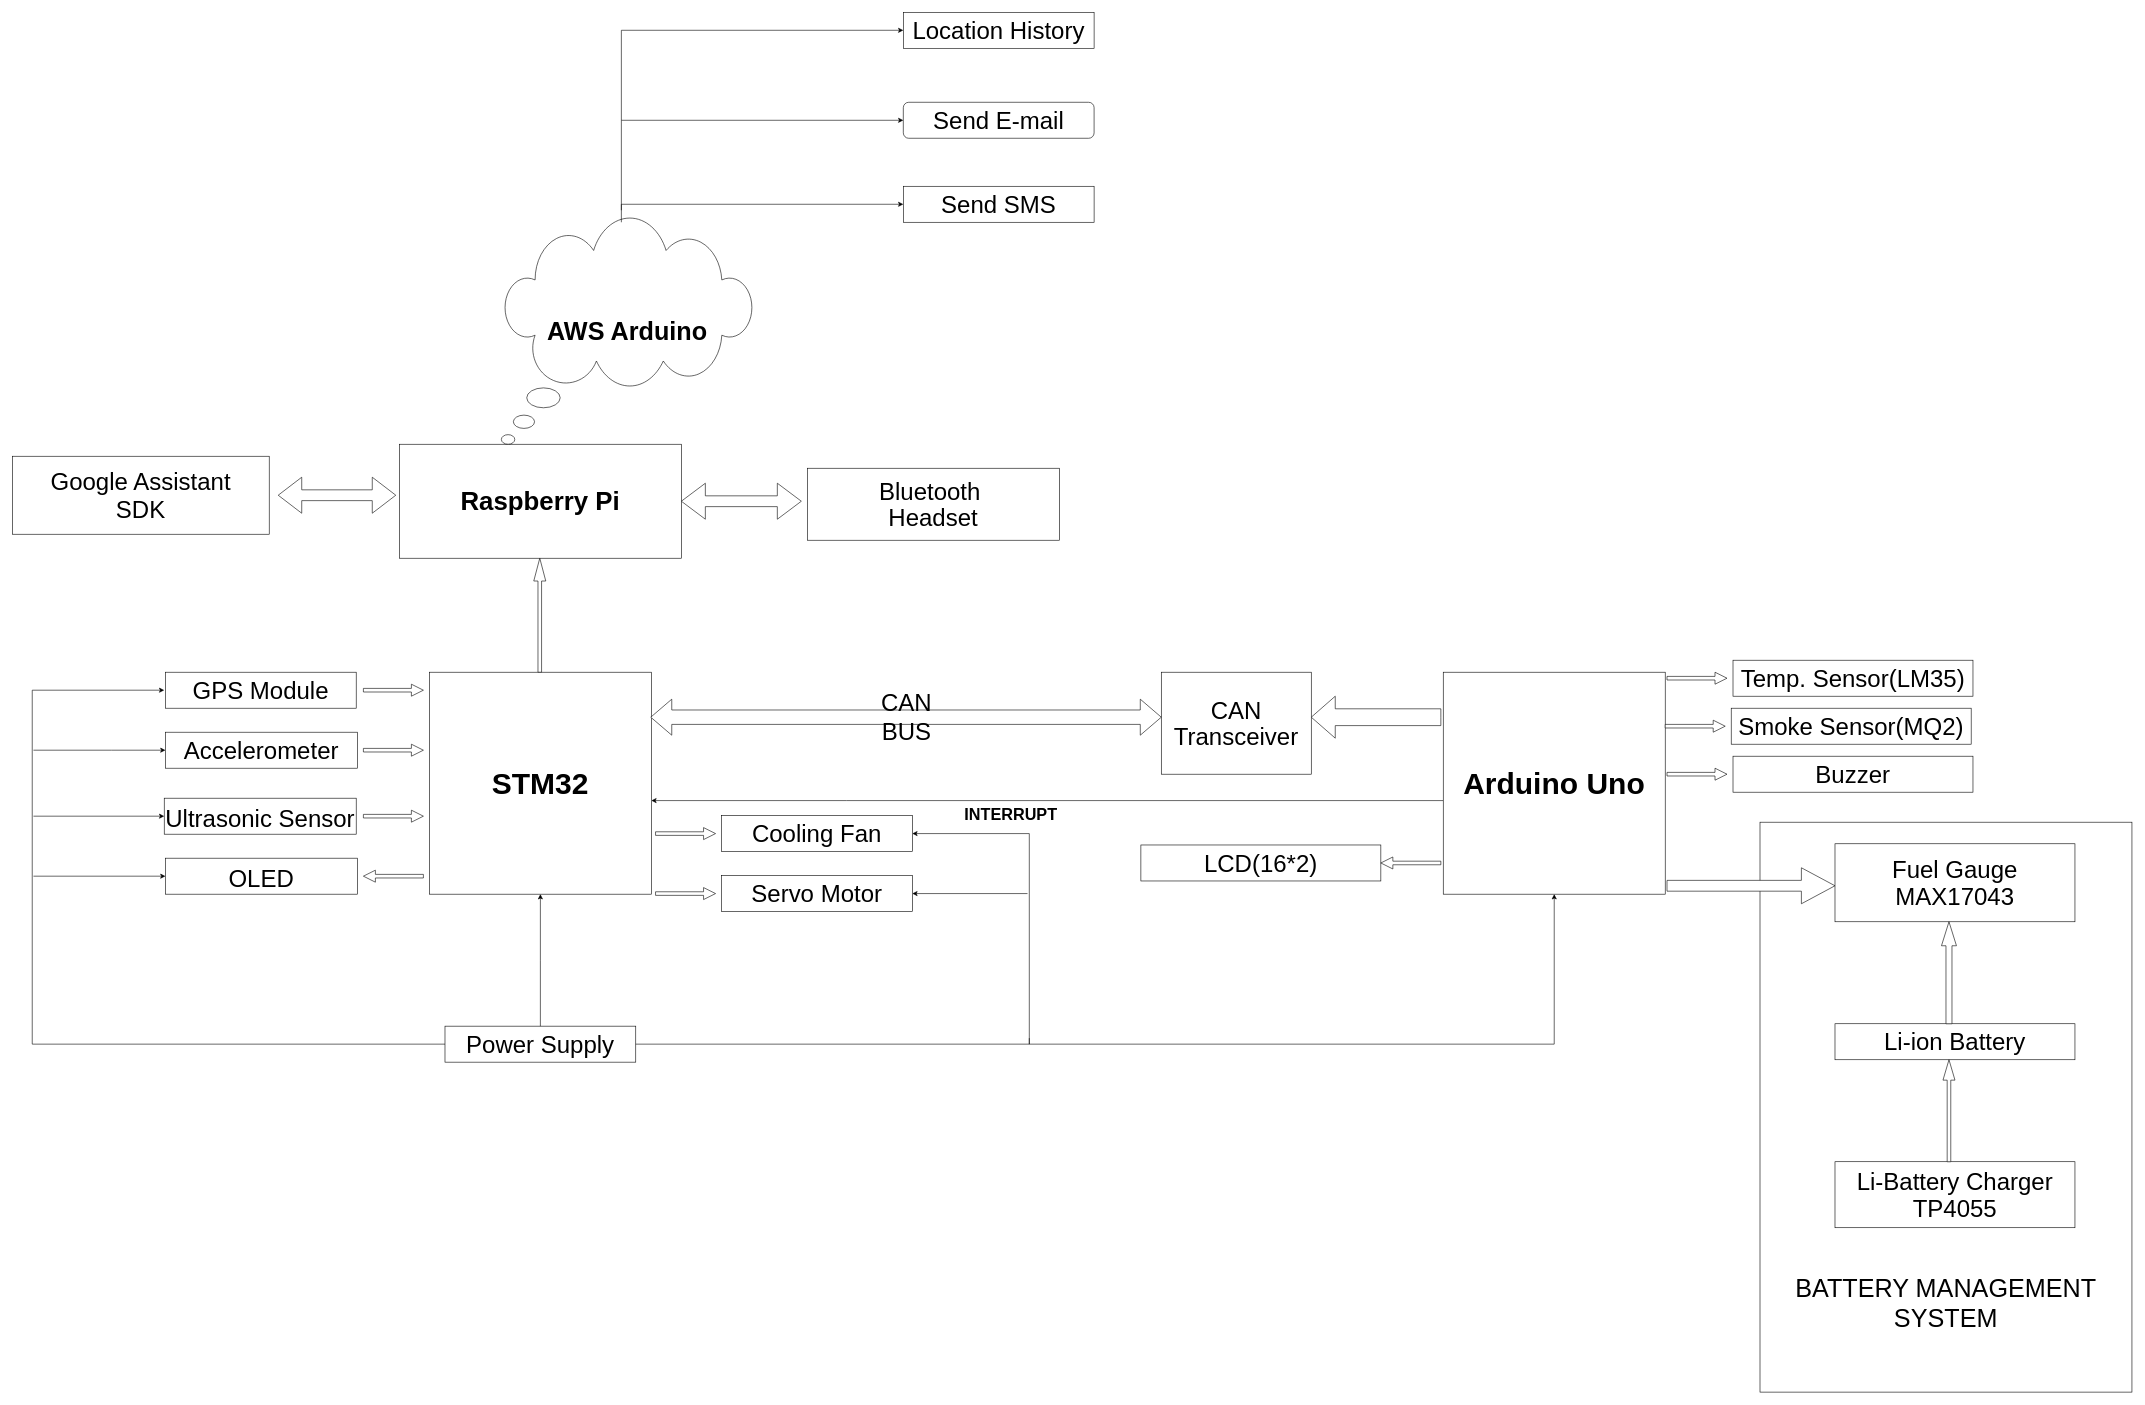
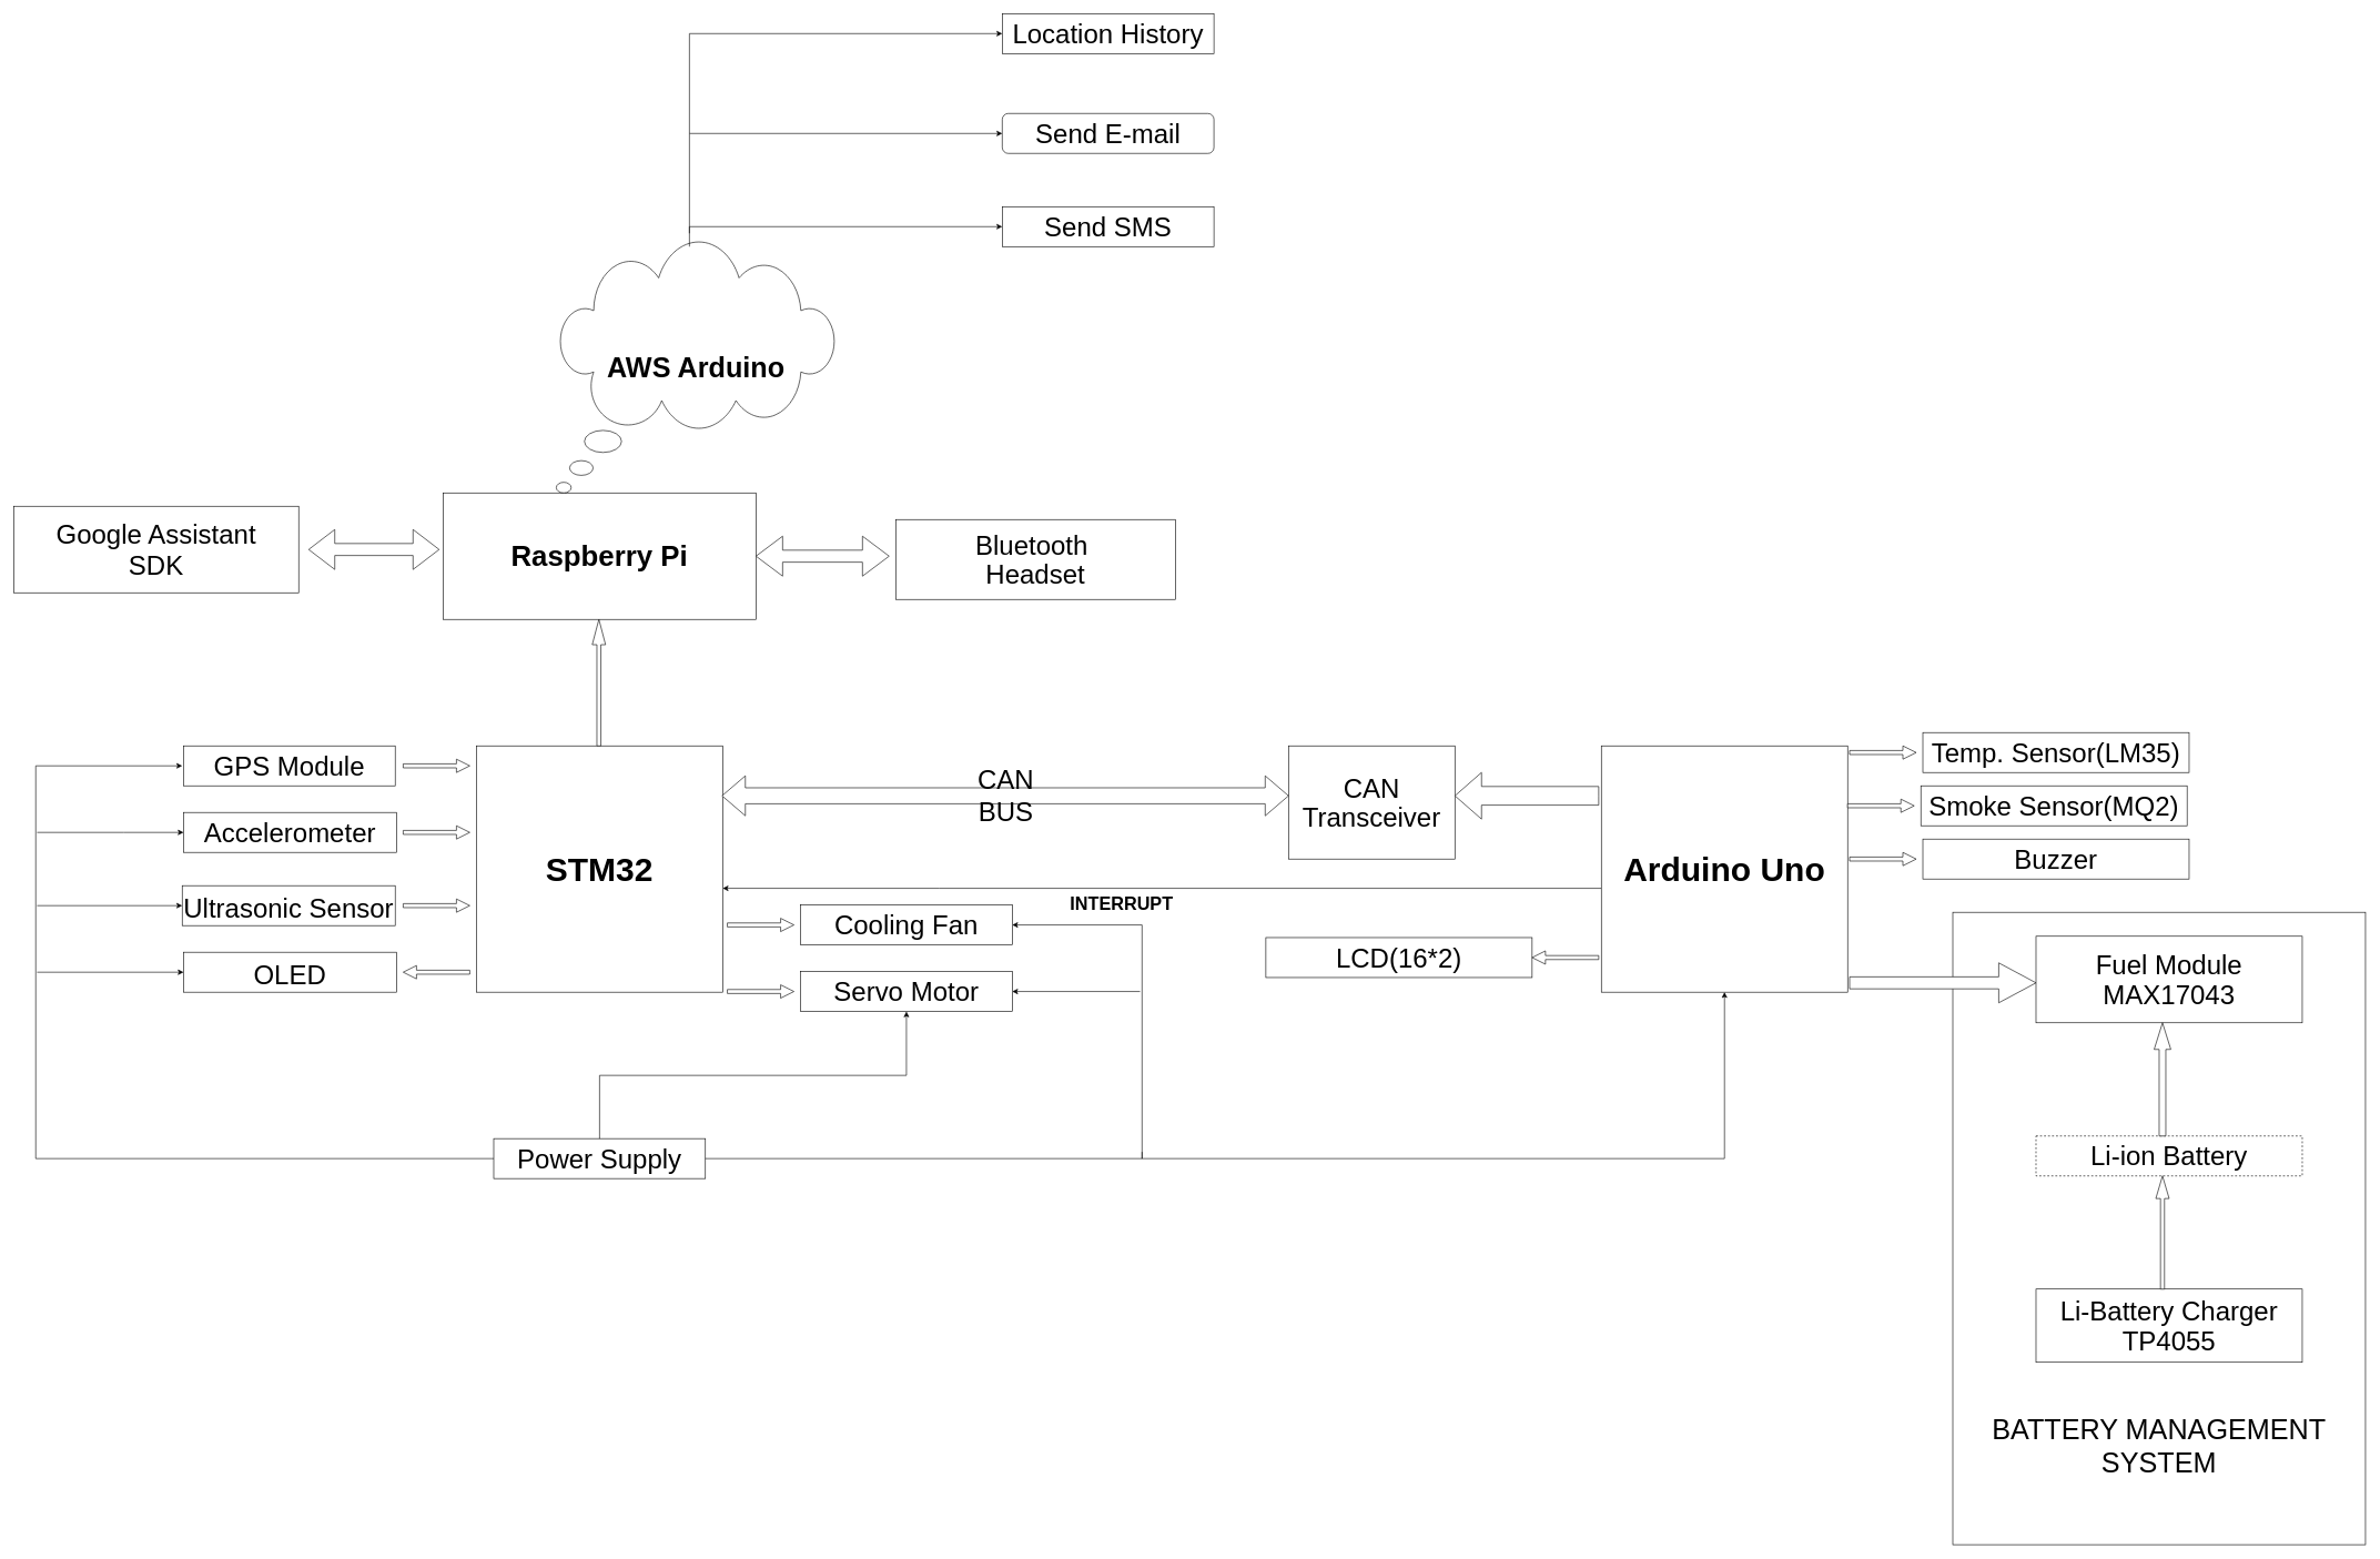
- <mxCell id="42" value="&lt;p style=&quot;line-height: 0.1 ; font-size: 40px&quot;&gt;Fuel Gauge&lt;/p&gt;&lt;p style=&quot;line-height: 0.1 ; font-size: 40px&quot;&gt;MAX17043&lt;/p&gt;" style="rounded=0;whiteSpace=wrap;html=1;fontSize=40;" parent="1" vertex="1"><mxGeometry x="3058" y="1406" width="400" height="130" as="geometry" /></mxCell>
+ <mxCell id="42" value="&lt;p style=&quot;line-height: 0.1 ; font-size: 40px&quot;&gt;Fuel Module&lt;/p&gt;&lt;p style=&quot;line-height: 0.1 ; font-size: 40px&quot;&gt;MAX17043&lt;/p&gt;" style="rounded=0;whiteSpace=wrap;html=1;fontSize=40;" parent="1" vertex="1"><mxGeometry x="3058" y="1406" width="400" height="130" as="geometry" /></mxCell>
- <mxCell id="23" value="" style="edgeStyle=elbowEdgeStyle;elbow=vertical;endArrow=classic;html=1;rounded=0;fontSize=40;entryX=0.5;entryY=1;entryDx=0;entryDy=0;" parent="1" source="17" target="3" edge="1"><mxGeometry width="50" height="50" relative="1" as="geometry"><mxPoint x="875" y="1680" as="sourcePoint" /><mxPoint x="925" y="1630" as="targetPoint" /></mxGeometry></mxCell>
+ <mxCell id="23" value="" style="edgeStyle=elbowEdgeStyle;elbow=vertical;endArrow=classic;html=1;rounded=0;fontSize=40;" parent="1" source="17" target="14" edge="1"><mxGeometry width="50" height="50" relative="1" as="geometry"><mxPoint x="875" y="1680" as="sourcePoint" /><mxPoint x="925" y="1630" as="targetPoint" /></mxGeometry></mxCell>
- <mxCell id="40" value="&lt;p style=&quot;line-height: 0.1 ; font-size: 40px&quot;&gt;Li-ion Battery&lt;/p&gt;" style="rounded=0;whiteSpace=wrap;html=1;fontSize=40;" parent="1" vertex="1"><mxGeometry x="3058" y="1706" width="400" height="60" as="geometry" /></mxCell>
+ <mxCell id="40" value="&lt;p style=&quot;line-height: 0.1 ; font-size: 40px&quot;&gt;Li-ion Battery&lt;/p&gt;" style="rounded=0;whiteSpace=wrap;html=1;fontSize=40;dashed=1;" parent="1" vertex="1"><mxGeometry x="3058" y="1706" width="400" height="60" as="geometry" /></mxCell>
